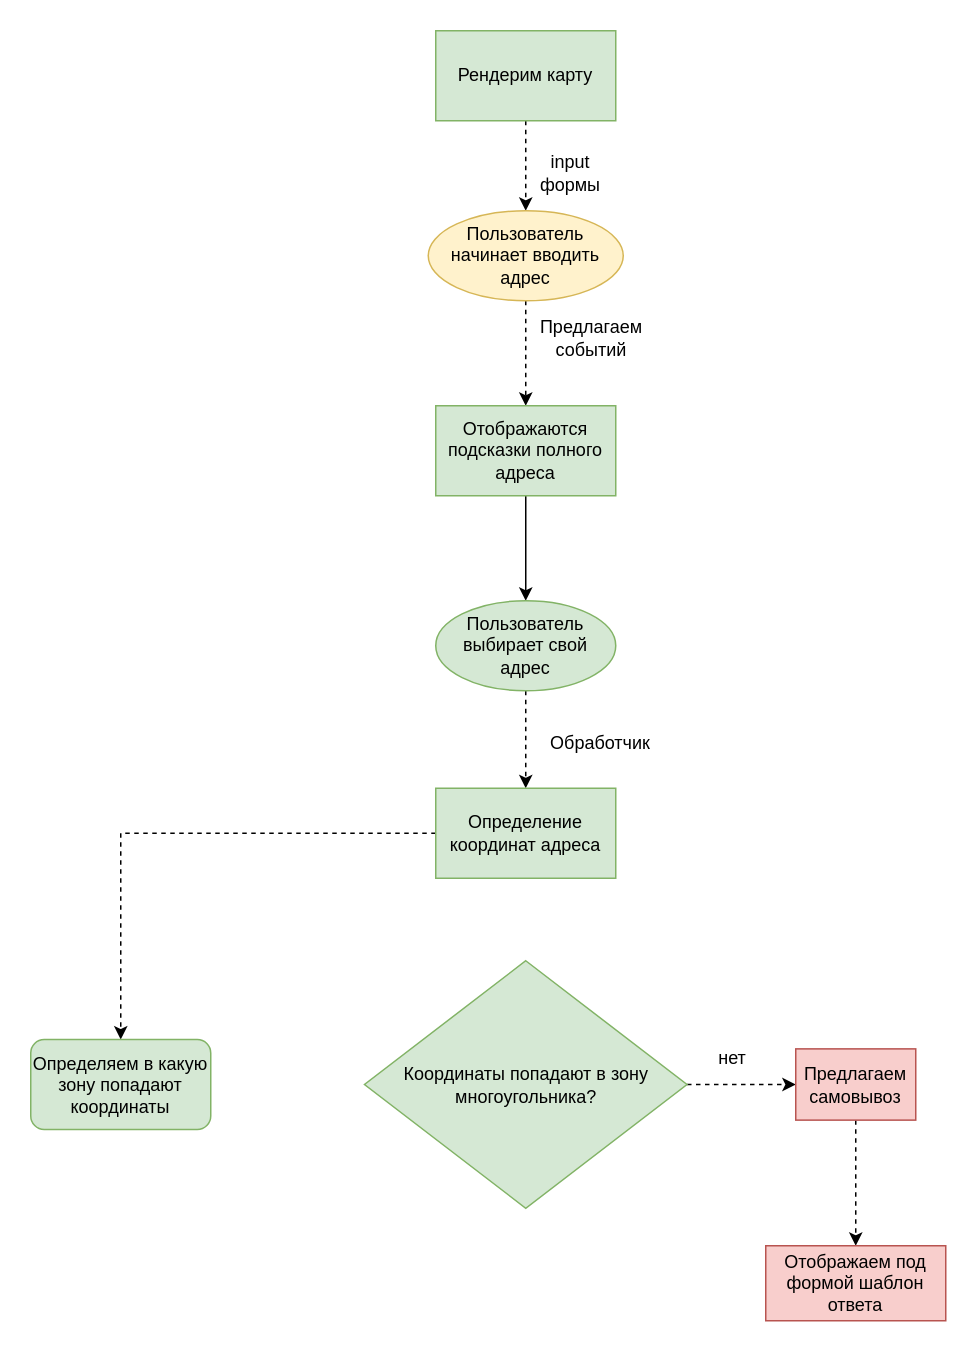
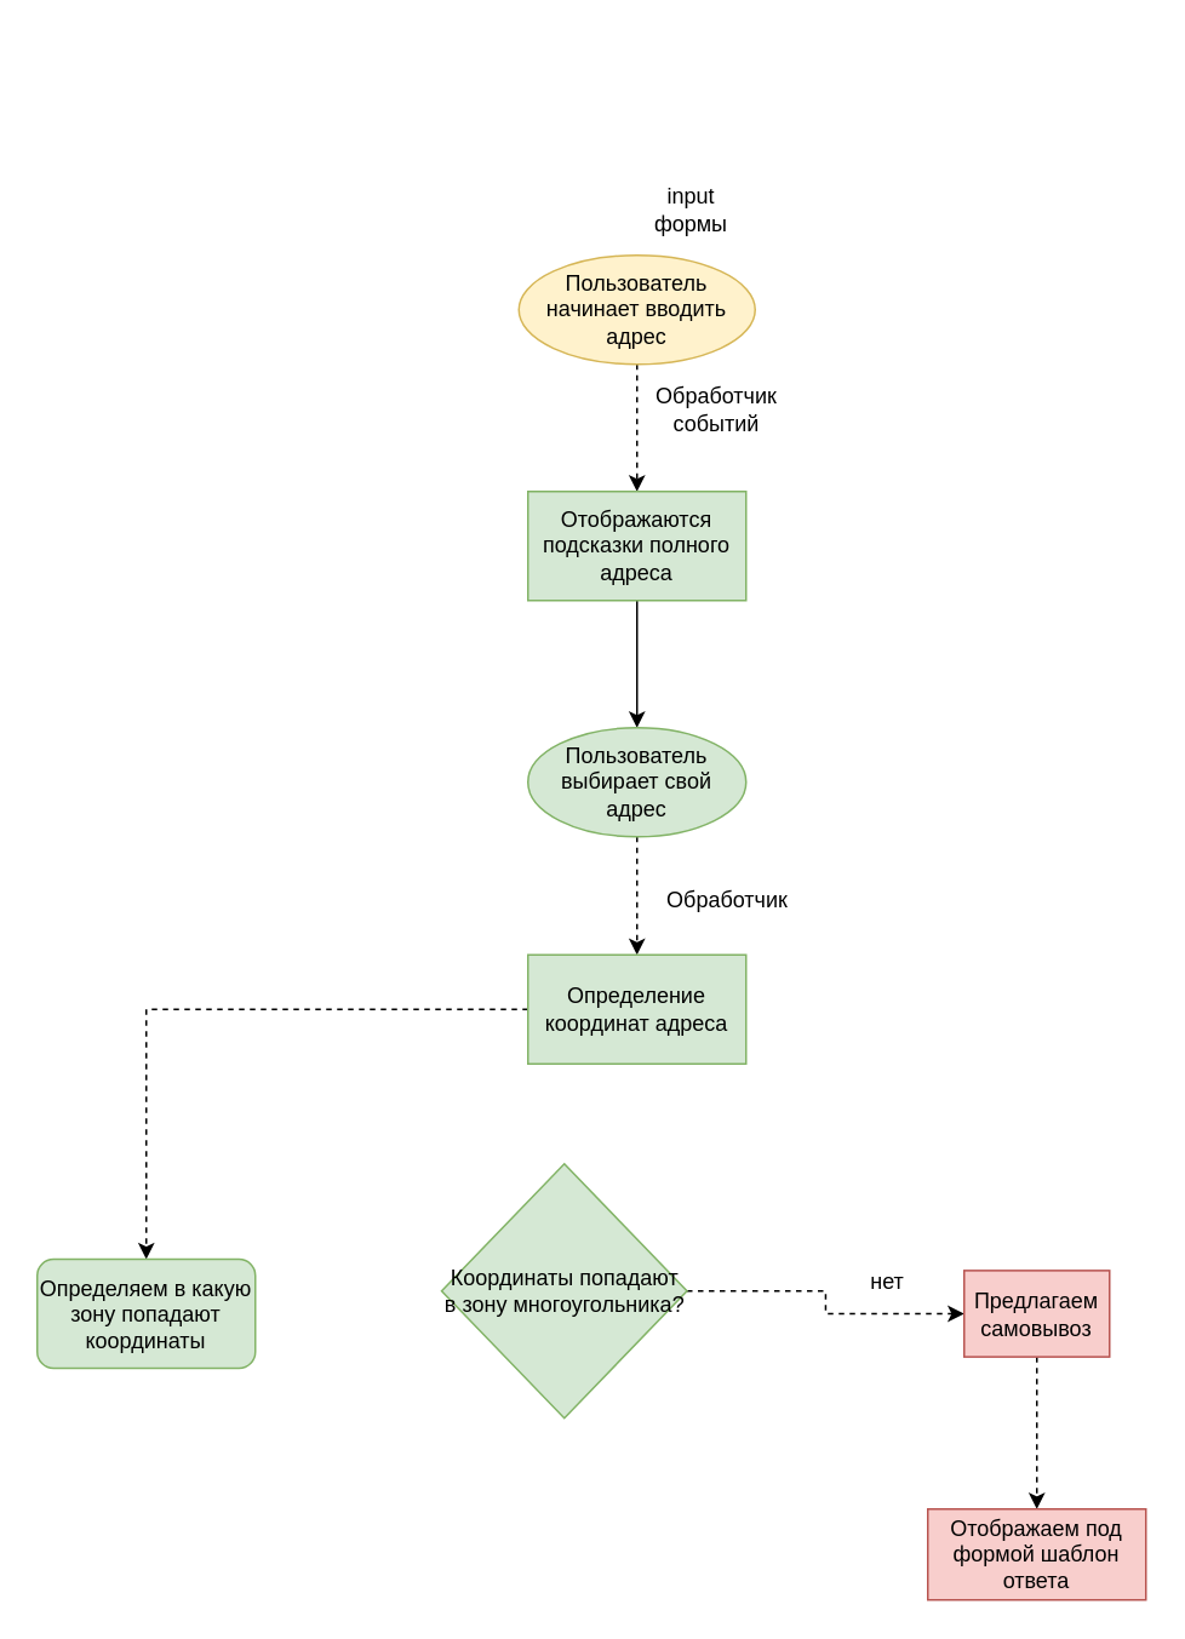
- <mxCell id="3" value="Рендерим карту" style="rounded=0;whiteSpace=wrap;html=1;fillColor=#d5e8d4;strokeColor=#82b366;" vertex="1" parent="1"><mxGeometry x="290" y="20" width="120" height="60" as="geometry" /></mxCell>
- <mxCell id="2" value="" style="edgeStyle=orthogonalEdgeStyle;rounded=0;orthogonalLoop=1;jettySize=auto;html=1;strokeColor=default;dashed=1;" edge="1" parent="1" source="3" target="5"><mxGeometry relative="1" as="geometry" /></mxCell>
- <mxCell id="7" value="Предлагаем событий" style="text;html=1;strokeColor=none;fillColor=none;align=center;verticalAlign=middle;whiteSpace=wrap;rounded=0;" vertex="1" parent="1"><mxGeometry x="364" y="210" width="60" height="30" as="geometry" /></mxCell>
+ <mxCell id="7" value="Обработчик событий" style="text;html=1;strokeColor=none;fillColor=none;align=center;verticalAlign=middle;whiteSpace=wrap;rounded=0;" vertex="1" parent="1"><mxGeometry x="364" y="210" width="60" height="30" as="geometry" /></mxCell>
- <mxCell id="16" value="Координаты попадают в зону многоугольника?" style="rhombus;whiteSpace=wrap;html=1;fillColor=#d5e8d4;strokeColor=#82b366;rounded=0;" vertex="1" parent="1"><mxGeometry x="242.5" y="640" width="215" height="165" as="geometry" /></mxCell>
+ <mxCell id="16" value="Координаты попадают в зону многоугольника?" style="rhombus;whiteSpace=wrap;html=1;fillColor=#d5e8d4;strokeColor=#82b366;rounded=0;" vertex="1" parent="1"><mxGeometry x="242.5" y="640" width="135" height="140" as="geometry" /></mxCell>
